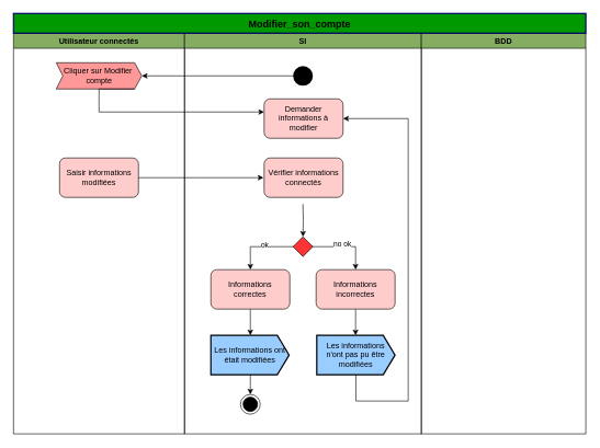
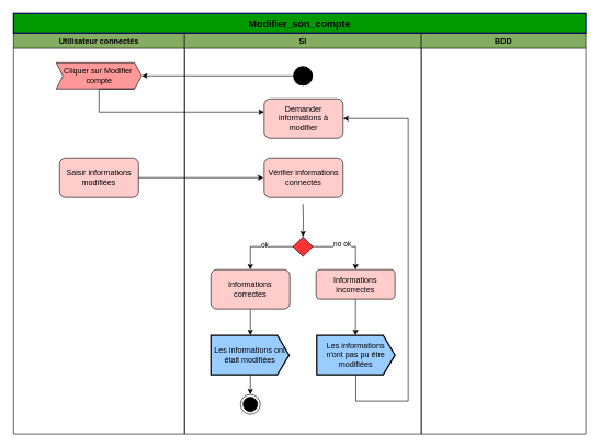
- <mxCell id="17" value="Informations incorrectes&lt;br&gt;" style="rounded=1;whiteSpace=wrap;html=1;fillColor=#FFCCCC;" parent="5" vertex="1"><mxGeometry x="200" y="360" width="120" height="60" as="geometry" /></mxCell>
+ <mxCell id="17" value="Informations incorrectes&lt;br&gt;" style="rounded=1;whiteSpace=wrap;html=1;fillColor=#FFCCCC;" parent="5" vertex="1"><mxGeometry x="200" y="360" width="120" height="45" as="geometry" /></mxCell>
